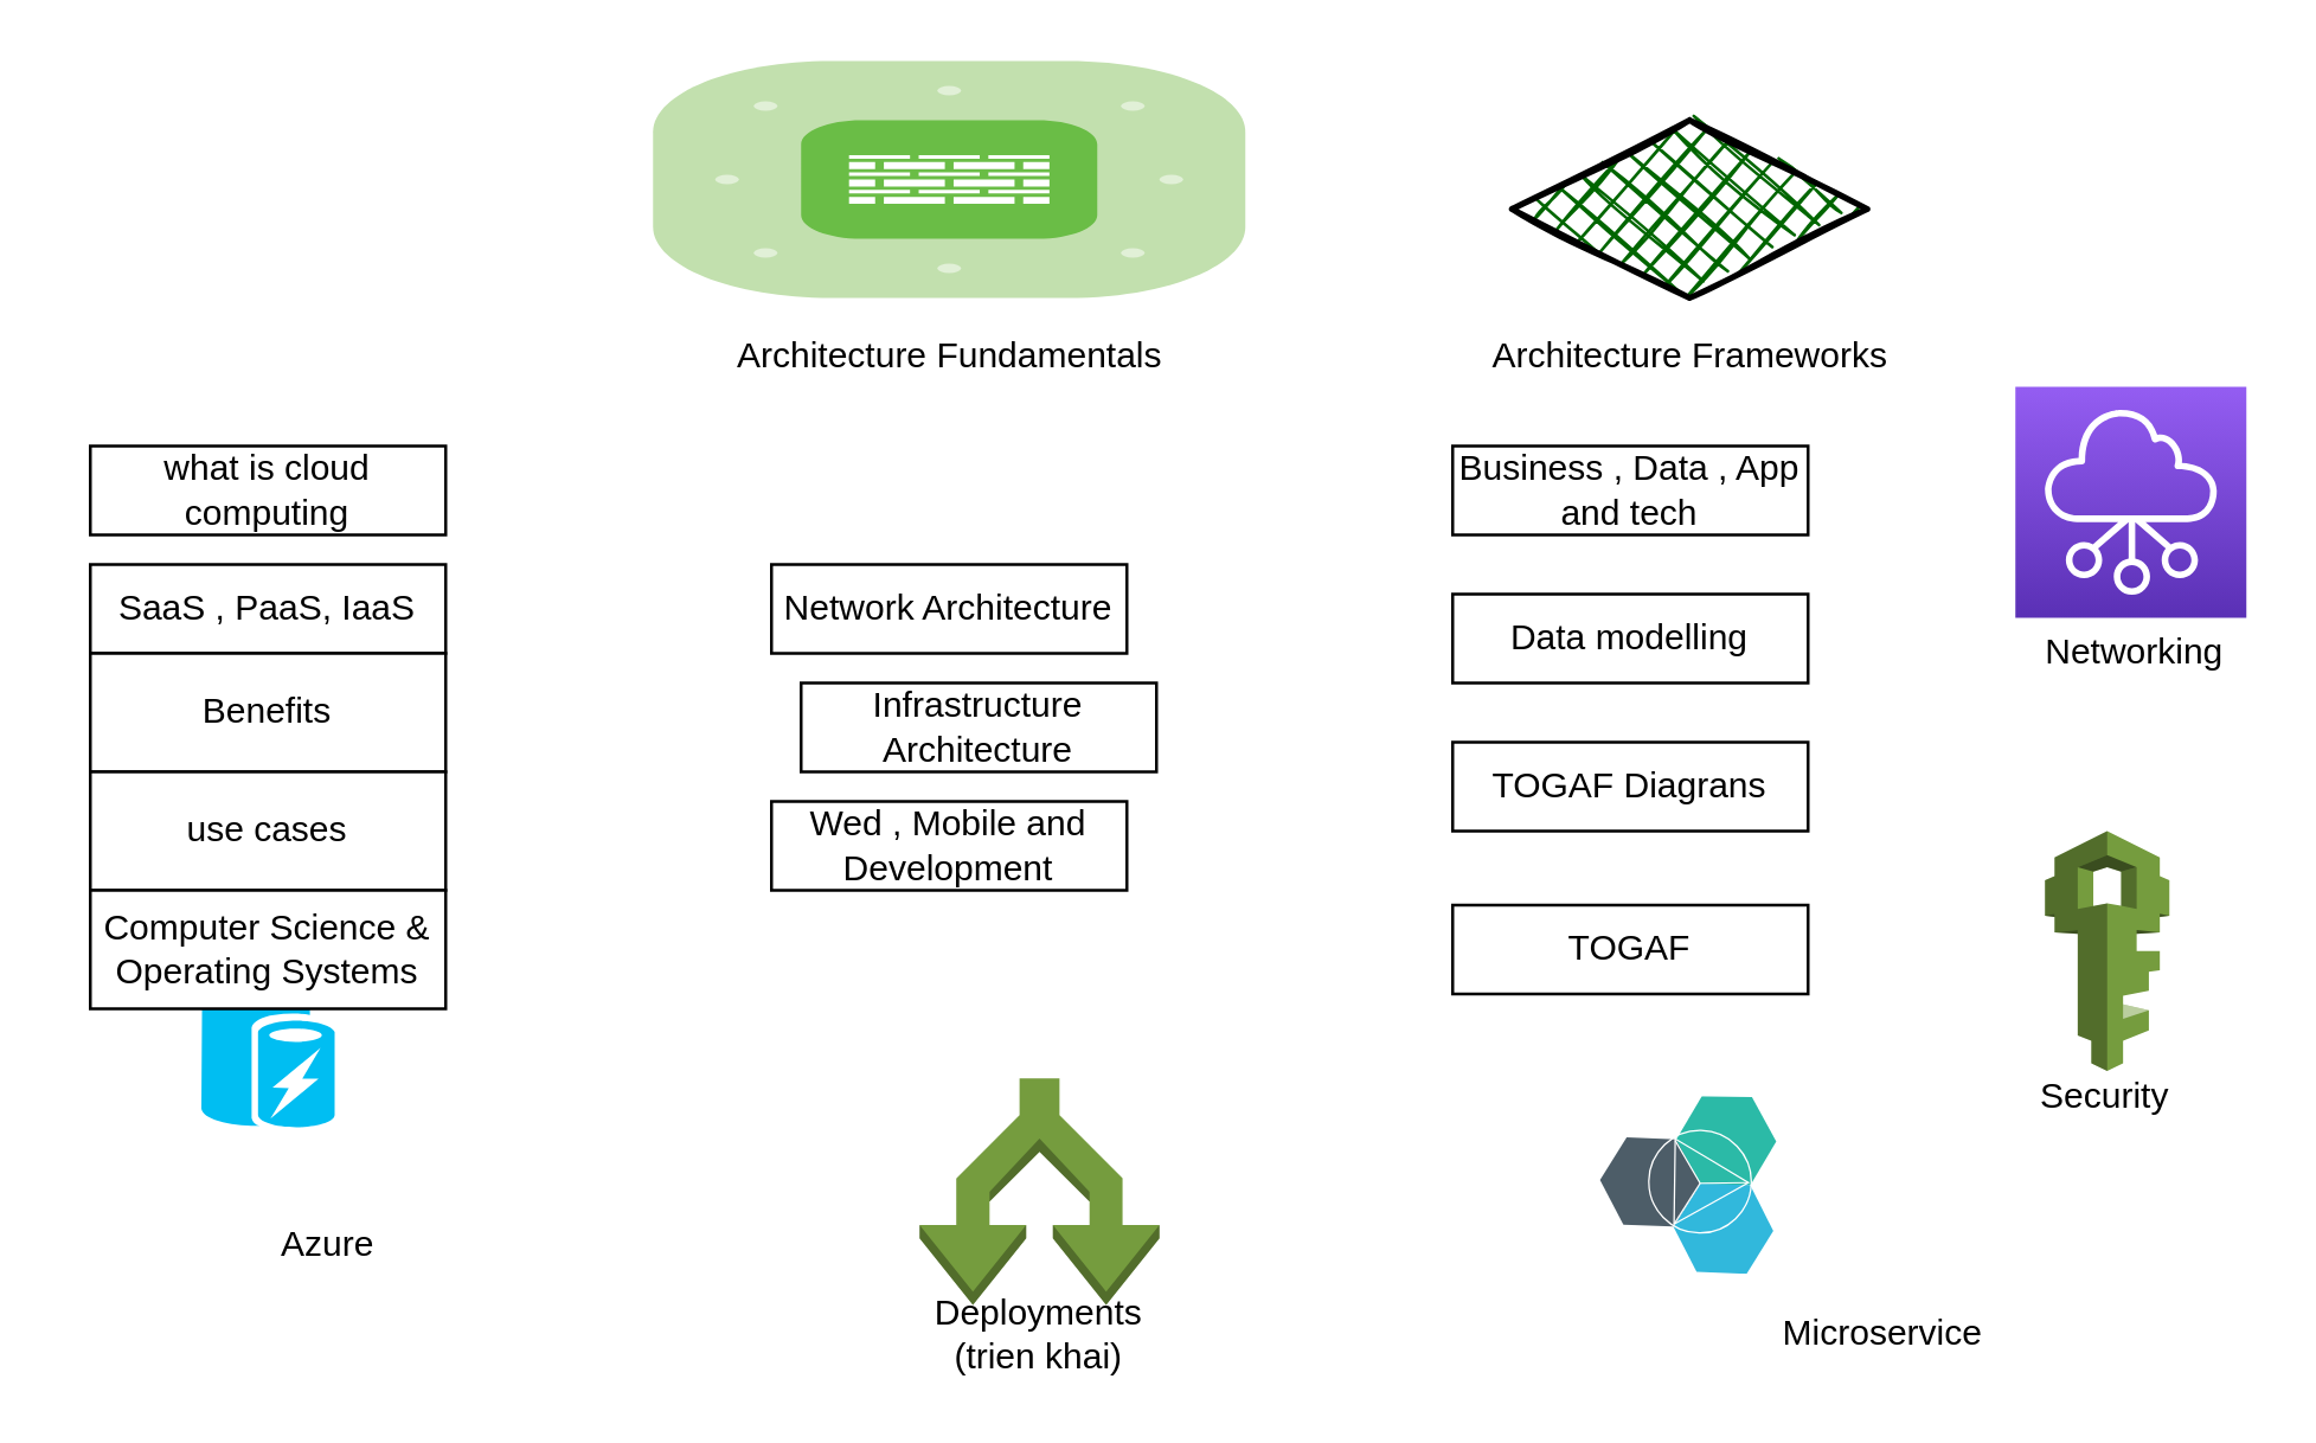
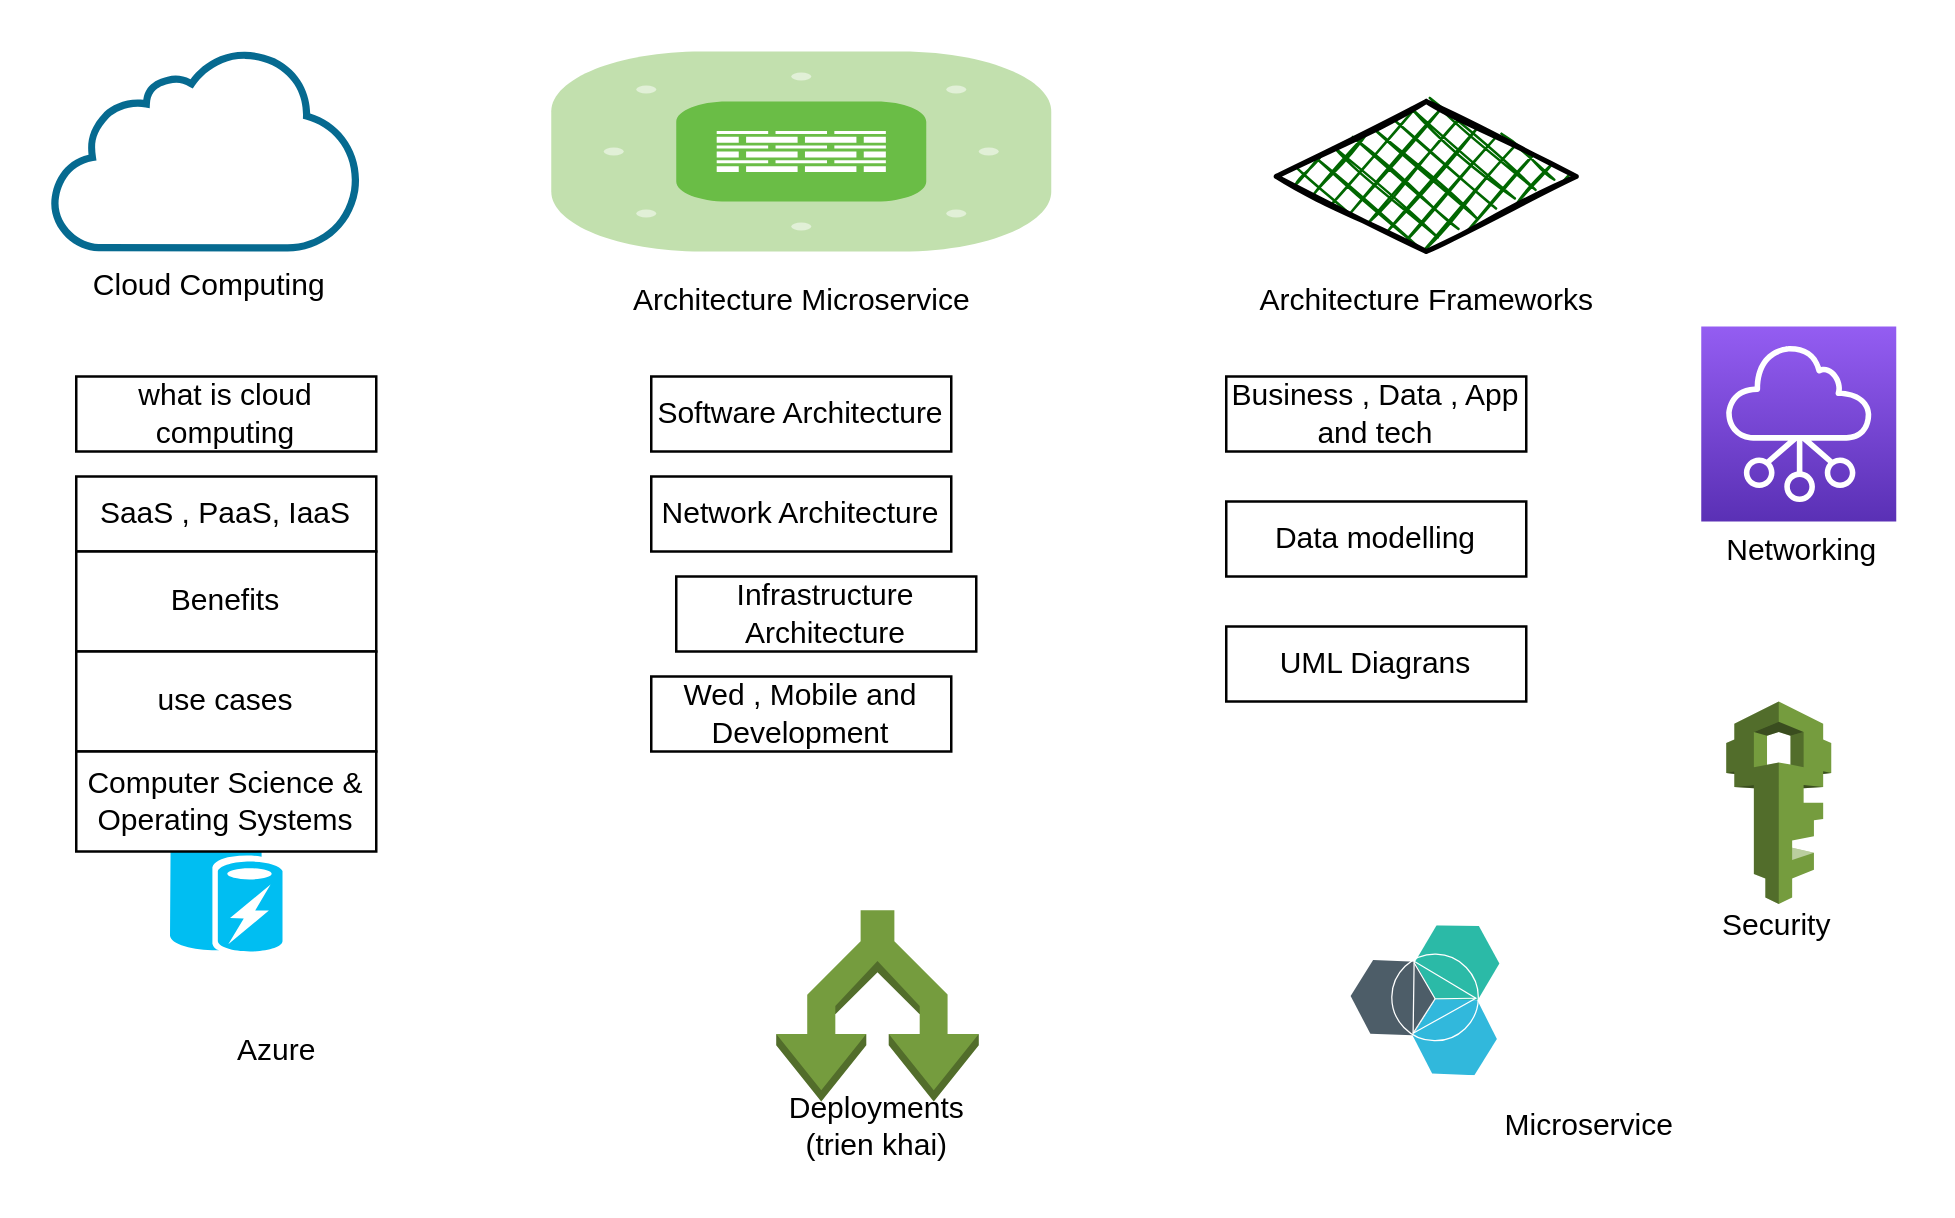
+ <mxCell id="2" value="Cloud Computing&lt;br&gt;" style="pointerEvents=1;shadow=0;dashed=0;html=1;strokeColor=none;aspect=fixed;labelPosition=center;verticalLabelPosition=bottom;verticalAlign=top;align=center;outlineConnect=0;shape=mxgraph.vvd.cloud_computing;fillColor=#066A90;" vertex="1" parent="1"><mxGeometry x="20" y="20" width="125" height="80" as="geometry" /></mxCell>
- <mxCell id="5" value="Architecture Fundamentals&lt;br&gt;" style="text;html=1;align=center;verticalAlign=middle;resizable=0;points=[];autosize=1;strokeColor=none;" vertex="1" parent="1"><mxGeometry x="240" y="110" width="160" height="20" as="geometry" /></mxCell>
+ <mxCell id="5" value="Architecture Microservice&lt;br&gt;" style="text;html=1;align=center;verticalAlign=middle;resizable=0;points=[];autosize=1;strokeColor=none;" vertex="1" parent="1"><mxGeometry x="240" y="110" width="160" height="20" as="geometry" /></mxCell>
+ <mxCell id="22" value="Software Architecture" style="rounded=0;whiteSpace=wrap;html=1;" vertex="1" parent="1"><mxGeometry x="260" y="150" width="120" height="30" as="geometry" /></mxCell>
- <mxCell id="28" value="TOGAF Diagrans" style="rounded=0;whiteSpace=wrap;html=1;" vertex="1" parent="1"><mxGeometry x="490" y="250" width="120" height="30" as="geometry" /></mxCell>
+ <mxCell id="28" value="UML Diagrans" style="rounded=0;whiteSpace=wrap;html=1;" vertex="1" parent="1"><mxGeometry x="490" y="250" width="120" height="30" as="geometry" /></mxCell>
- <mxCell id="29" value="TOGAF" style="rounded=0;whiteSpace=wrap;html=1;" vertex="1" parent="1"><mxGeometry x="490" y="305" width="120" height="30" as="geometry" /></mxCell>
